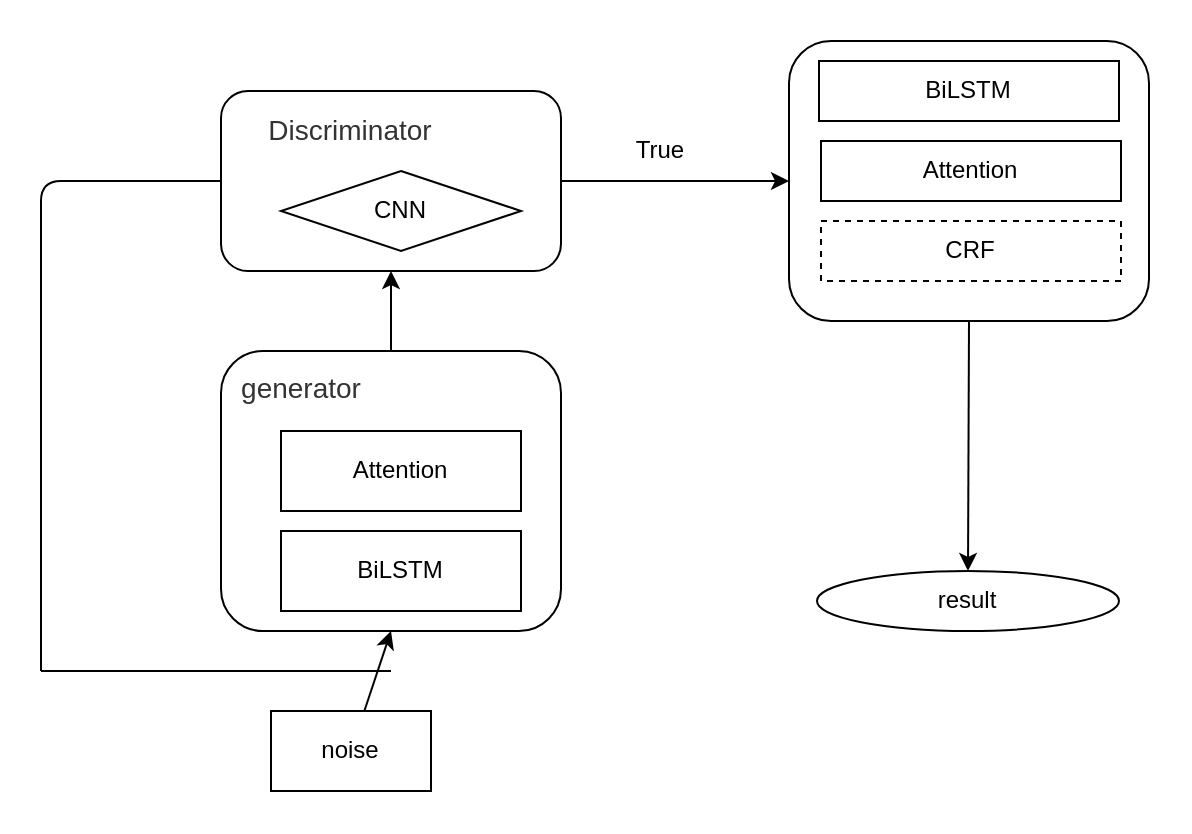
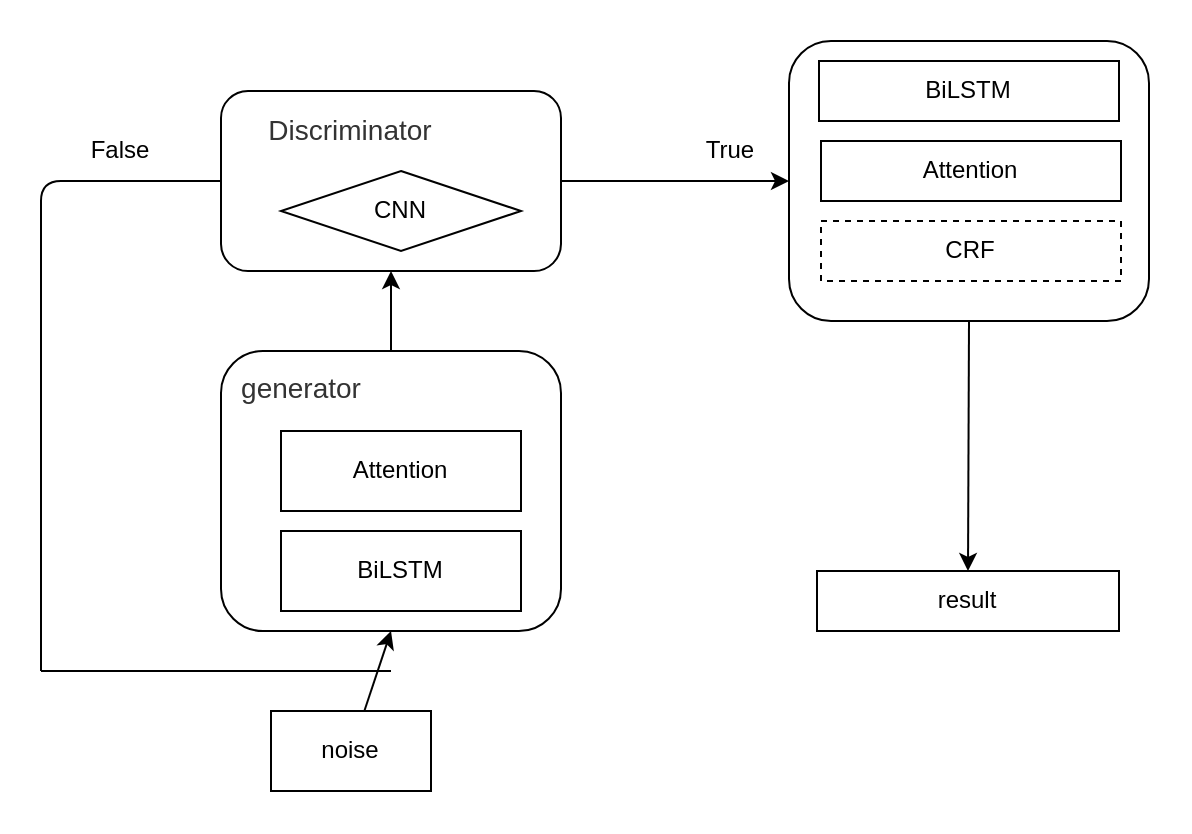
+ <mxCell id="22" value="False" style="text;html=1;strokeColor=none;fillColor=none;align=center;verticalAlign=middle;whiteSpace=wrap;rounded=0;" vertex="1" parent="1"><mxGeometry x="40" y="65" width="40" height="20" as="geometry" /></mxCell>
- <mxCell id="19" value="True" style="text;html=1;strokeColor=none;fillColor=none;align=center;verticalAlign=middle;whiteSpace=wrap;rounded=0;" vertex="1" parent="1"><mxGeometry x="310" y="65" width="40" height="20" as="geometry" /></mxCell>
+ <mxCell id="19" value="True" style="text;html=1;strokeColor=none;fillColor=none;align=center;verticalAlign=middle;whiteSpace=wrap;rounded=0;" vertex="1" parent="1"><mxGeometry x="345" y="65" width="40" height="20" as="geometry" /></mxCell>
- <mxCell id="14" value="result" style="ellipse;whiteSpace=wrap;html=1;" vertex="1" parent="1"><mxGeometry x="408" y="285" width="151" height="30" as="geometry" /></mxCell>
+ <mxCell id="14" value="result" style="rounded=0;whiteSpace=wrap;html=1;" vertex="1" parent="1"><mxGeometry x="408" y="285" width="151" height="30" as="geometry" /></mxCell>
